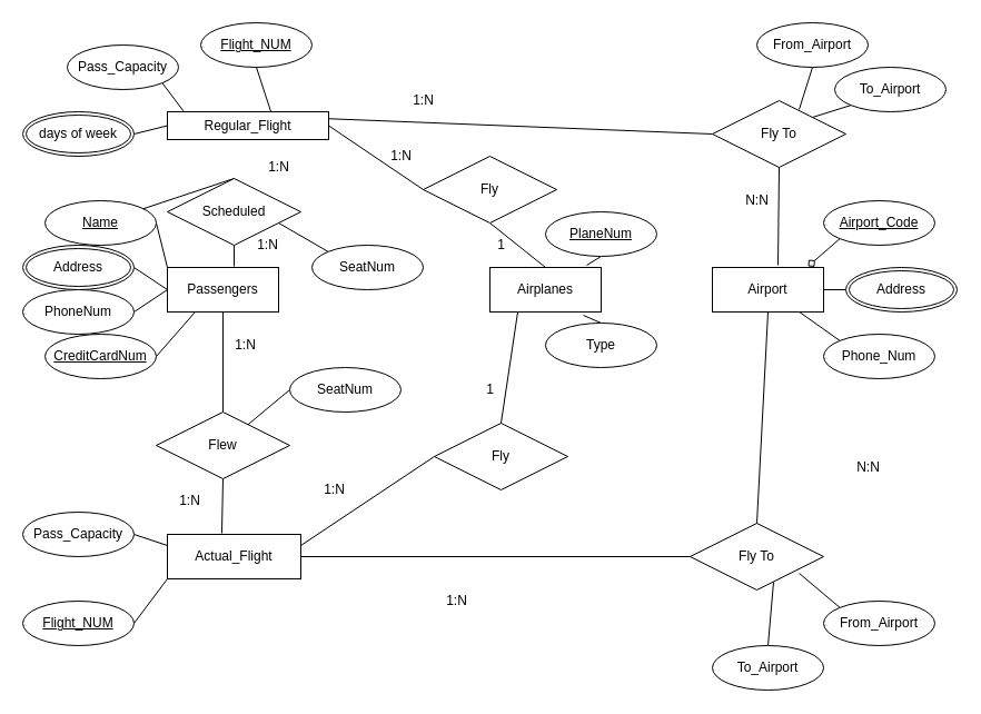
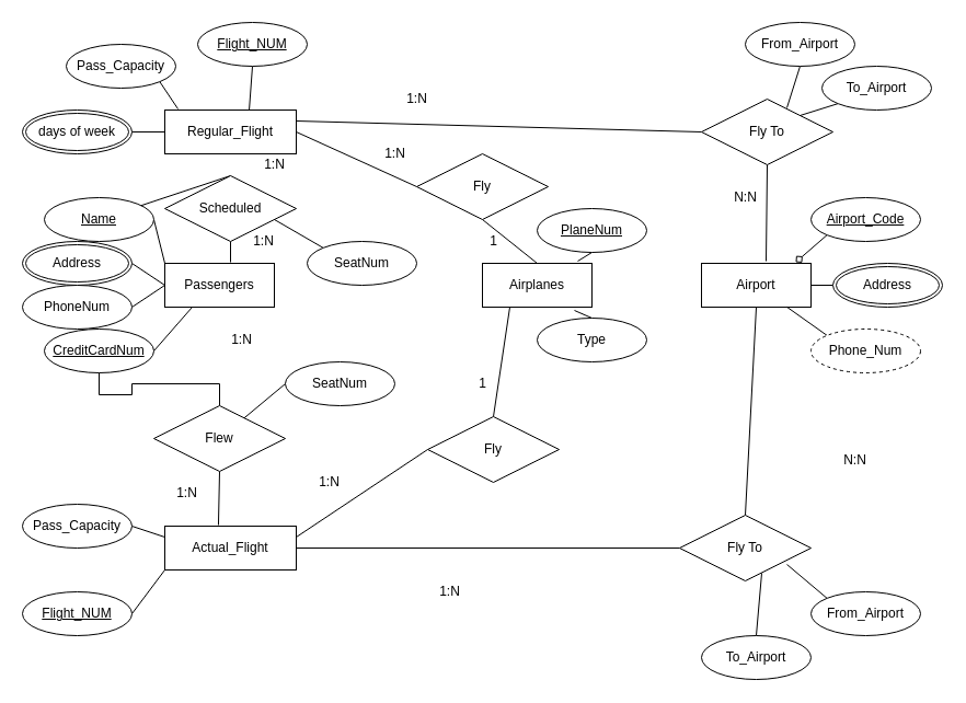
- <mxCell id="2" value="Regular_Flight" style="rounded=0;whiteSpace=wrap;html=1;" vertex="1" parent="1"><mxGeometry x="150" y="100" width="145" height="25" as="geometry" /></mxCell>
+ <mxCell id="2" value="Regular_Flight" style="rounded=0;whiteSpace=wrap;html=1;" vertex="1" parent="1"><mxGeometry x="150" y="100" width="120" height="40" as="geometry" /></mxCell>
- <mxCell id="45" style="edgeStyle=orthogonalEdgeStyle;rounded=0;orthogonalLoop=1;jettySize=auto;html=1;exitX=0.5;exitY=0;exitDx=0;exitDy=0;entryX=0.5;entryY=1;entryDx=0;entryDy=0;endArrow=none;endFill=0;" edge="1" parent="1" source="47" target="13"><mxGeometry relative="1" as="geometry" /></mxCell>
+ <mxCell id="45" style="edgeStyle=orthogonalEdgeStyle;rounded=0;orthogonalLoop=1;jettySize=auto;html=1;exitX=0.5;exitY=0;exitDx=0;exitDy=0;endArrow=none;endFill=0;" edge="1" parent="1" source="47" target="15"><mxGeometry relative="1" as="geometry" /></mxCell>
- <mxCell id="33" value="Phone_Num" style="ellipse;whiteSpace=wrap;html=1;align=center;shadow=0;sketch=0;strokeWidth=1;" vertex="1" parent="1"><mxGeometry x="740" y="300" width="100" height="40" as="geometry" /></mxCell>
+ <mxCell id="33" value="Phone_Num" style="ellipse;whiteSpace=wrap;html=1;align=center;shadow=0;sketch=0;strokeWidth=1;dashed=1;" vertex="1" parent="1"><mxGeometry x="740" y="300" width="100" height="40" as="geometry" /></mxCell>
